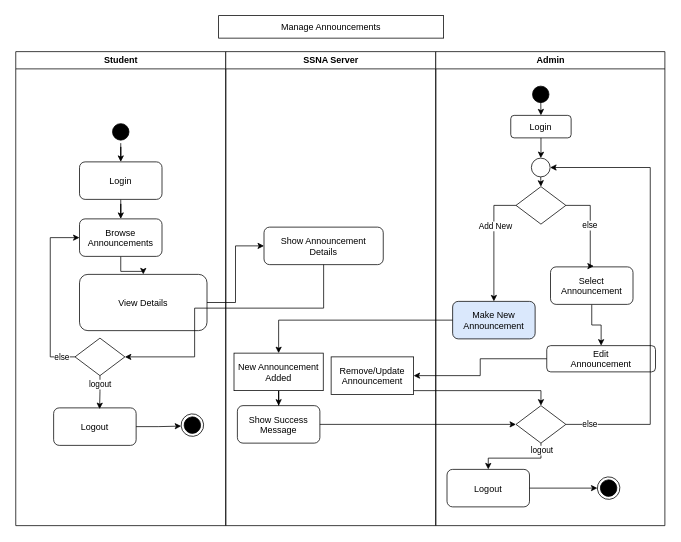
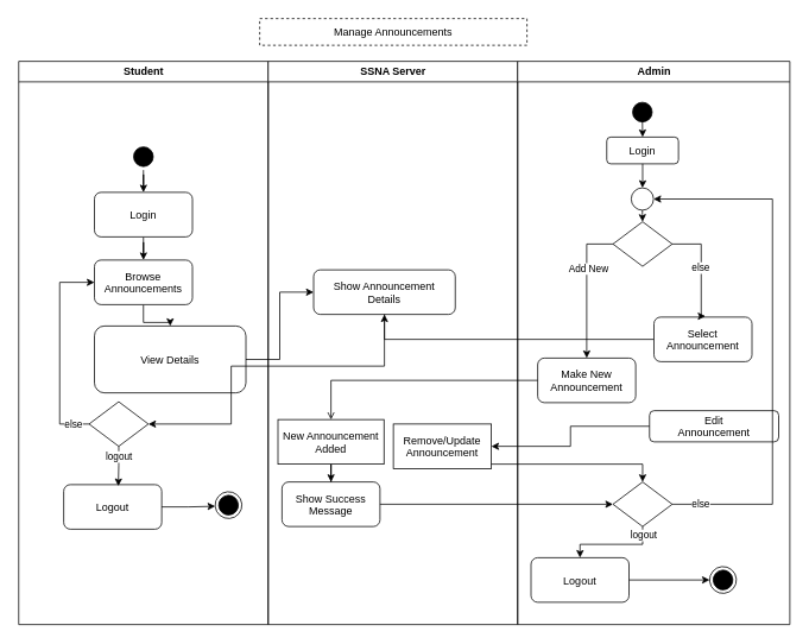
- <mxCell id="49" value="Manage Announcements" style="whiteSpace=wrap;html=1;" vertex="1" parent="1"><mxGeometry x="291" y="20" width="300" height="30" as="geometry" /></mxCell>
+ <mxCell id="49" value="Manage Announcements" style="whiteSpace=wrap;html=1;dashed=1;" vertex="1" parent="1"><mxGeometry x="291" y="20" width="300" height="30" as="geometry" /></mxCell>
- <mxCell id="37" value="Make New&#10;Announcement" style="rounded=1;fillColor=#dae8fc;" vertex="1" parent="24"><mxGeometry x="22.5" y="333" width="110" height="50" as="geometry" /></mxCell>
+ <mxCell id="37" value="Make New&#10;Announcement" style="rounded=1;" vertex="1" parent="24"><mxGeometry x="22.5" y="333" width="110" height="50" as="geometry" /></mxCell>
- <mxCell id="40" style="edgeStyle=orthogonalEdgeStyle;rounded=0;orthogonalLoop=1;jettySize=auto;html=1;entryX=0.5;entryY=0;entryDx=0;entryDy=0;" edge="1" parent="24" source="41" target="30"><mxGeometry relative="1" as="geometry" /></mxCell>
+ <mxCell id="40" style="edgeStyle=orthogonalEdgeStyle;rounded=0;orthogonalLoop=1;jettySize=auto;html=1;" edge="1" parent="24" source="41" target="19"><mxGeometry relative="1" as="geometry" /></mxCell>
- <mxCell id="51" value="" style="edgeStyle=orthogonalEdgeStyle;rounded=0;orthogonalLoop=1;jettySize=auto;html=1;" edge="1" parent="1" source="37" target="21"><mxGeometry relative="1" as="geometry" /></mxCell>
+ <mxCell id="51" value="" style="edgeStyle=orthogonalEdgeStyle;rounded=0;orthogonalLoop=1;jettySize=auto;html=1;endArrow=open;" edge="1" parent="1" source="37" target="21"><mxGeometry relative="1" as="geometry" /></mxCell>
